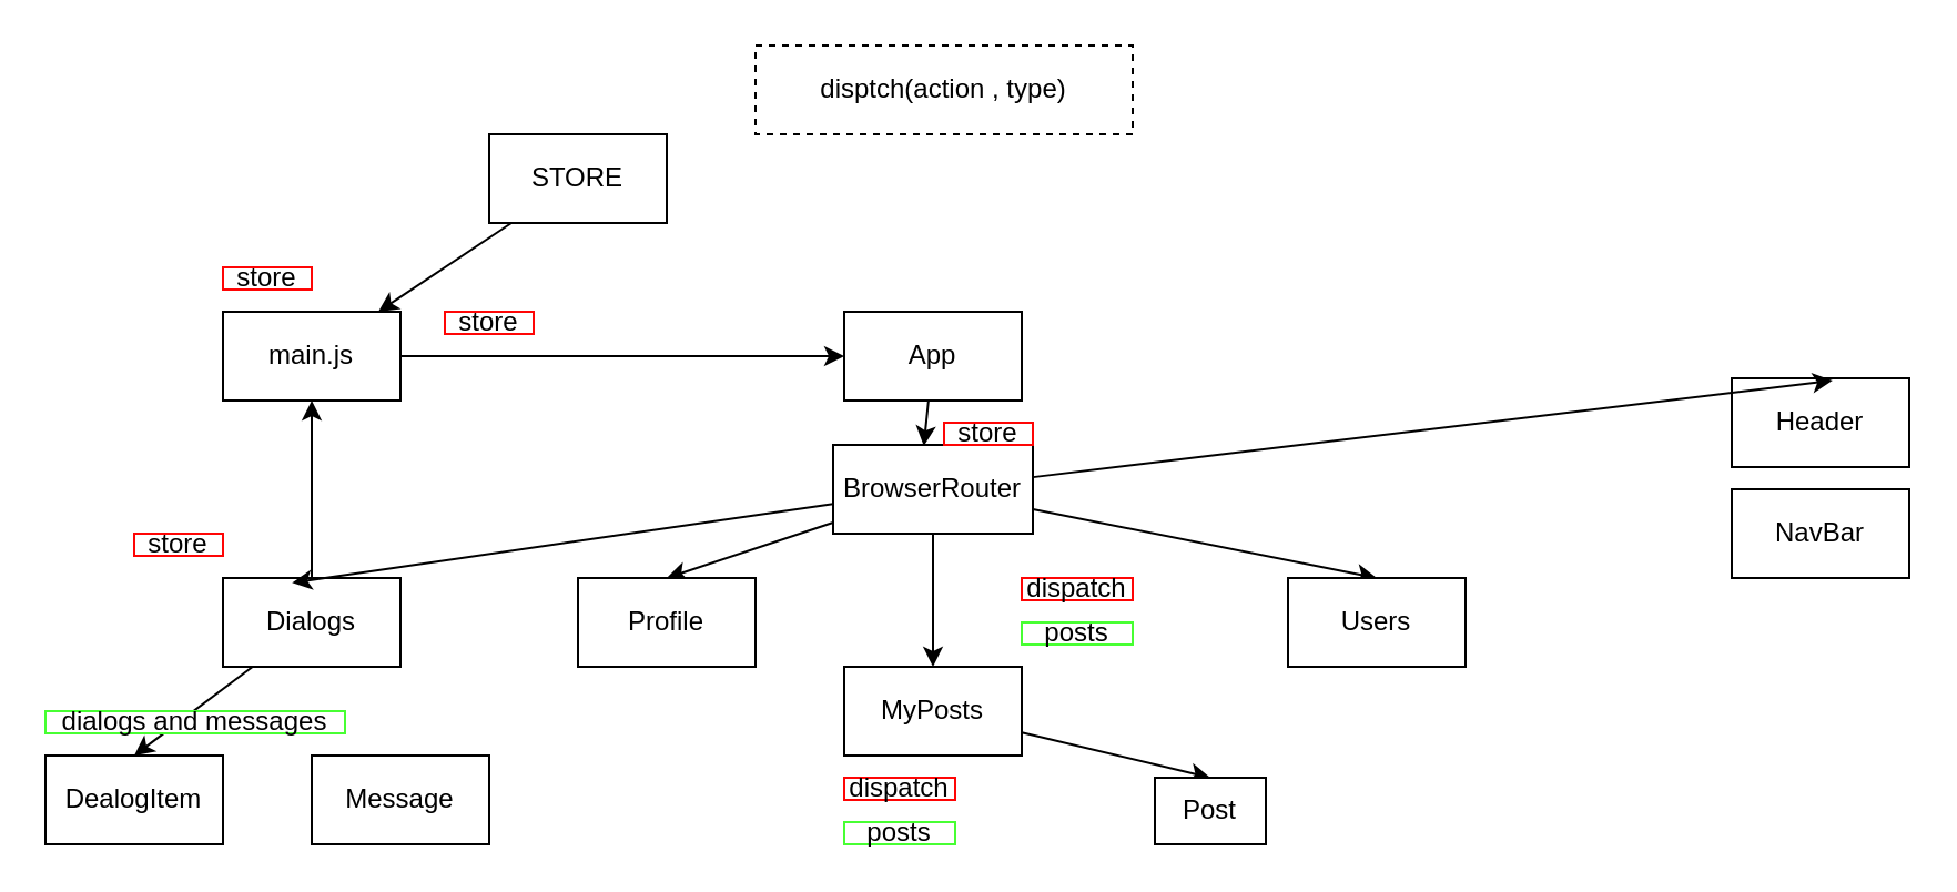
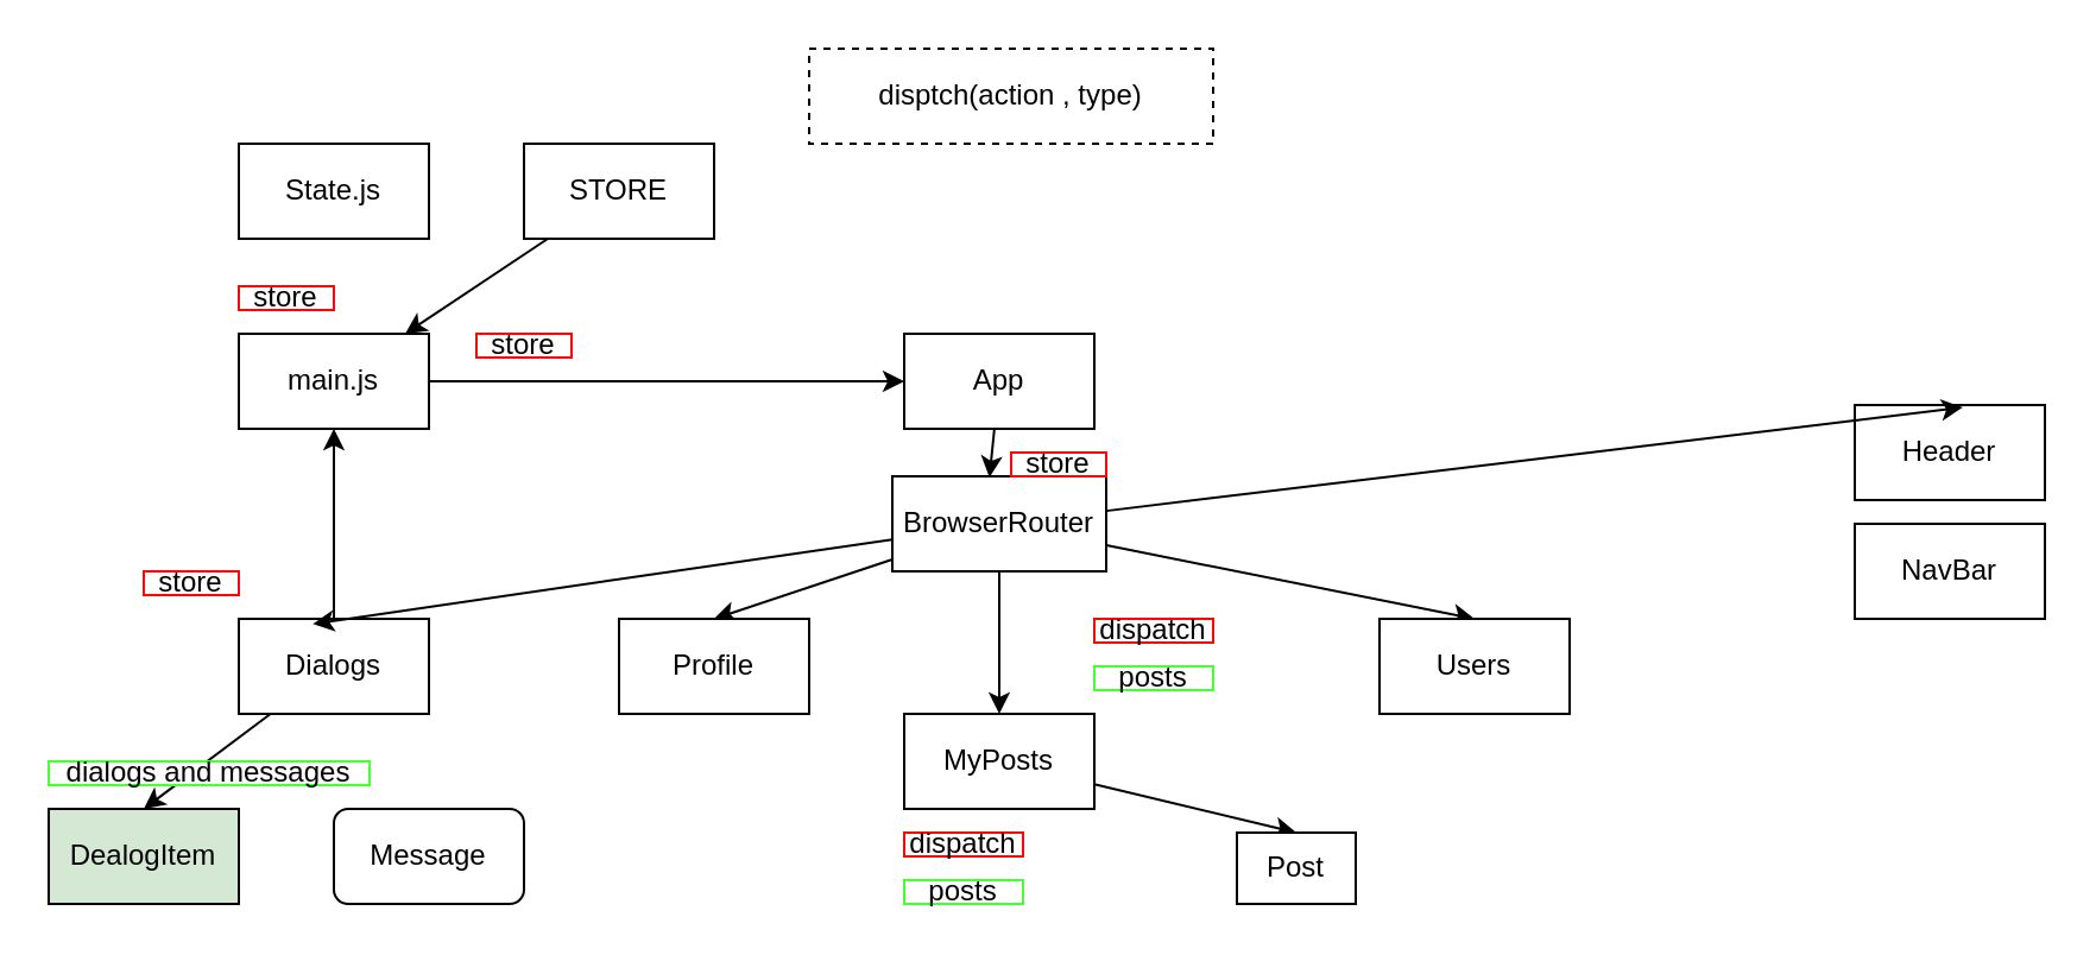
+ <mxCell id="2" value="State.js" style="rounded=0;whiteSpace=wrap;html=1;" parent="1" vertex="1"><mxGeometry x="100" y="60" width="80" height="40" as="geometry" /></mxCell>
- <mxCell id="21" value="DealogItem" style="rounded=0;whiteSpace=wrap;html=1;" parent="1" vertex="1"><mxGeometry y="340" width="80" height="40" as="geometry" x="20" /></mxCell>
+ <mxCell id="21" value="DealogItem" style="rounded=0;whiteSpace=wrap;html=1;fillColor=#d5e8d4;" parent="1" vertex="1"><mxGeometry y="340" width="80" height="40" as="geometry" x="20" /></mxCell>
- <mxCell id="22" value="Message" style="rounded=0;whiteSpace=wrap;html=1;" parent="1" vertex="1"><mxGeometry x="140" y="340" width="80" height="40" as="geometry" /></mxCell>
+ <mxCell id="22" value="Message" style="whiteSpace=wrap;html=1;rounded=1;" parent="1" vertex="1"><mxGeometry x="140" y="340" width="80" height="40" as="geometry" /></mxCell>
